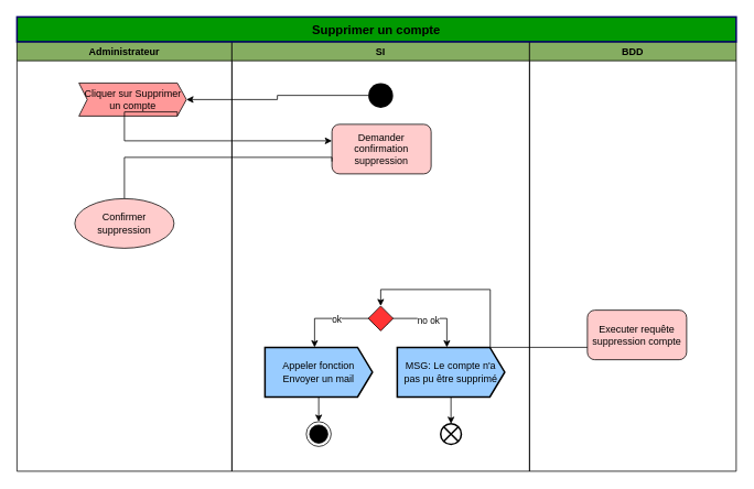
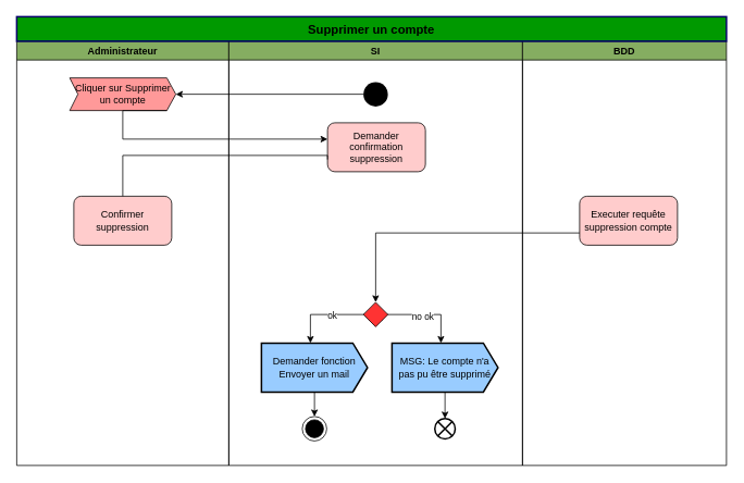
- <mxCell id="3" value="&lt;br&gt;Cliquer sur Supprimer&lt;br&gt;un compte&lt;br&gt;&amp;nbsp;" style="html=1;shadow=0;dashed=0;align=center;verticalAlign=middle;shape=mxgraph.arrows2.arrow;dy=0;dx=11;notch=10;fillColor=#FF9999;" parent="2" vertex="1"><mxGeometry x="75" y="50" width="130" height="40" as="geometry" /></mxCell>
+ <mxCell id="3" value="&lt;br&gt;Cliquer sur Supprimer&lt;br&gt;un compte&lt;br&gt;&amp;nbsp;" style="html=1;shadow=0;dashed=0;align=center;verticalAlign=middle;shape=mxgraph.arrows2.arrow;dy=0;dx=11;notch=10;fillColor=#FF9999;" parent="2" vertex="1"><mxGeometry x="65" y="45" width="130" height="40" as="geometry" /></mxCell>
- <mxCell id="4" value="Confirmer suppression" style="ellipse;whiteSpace=wrap;html=1;fillColor=#FFCCCC;" parent="2" vertex="1"><mxGeometry x="70" y="190" width="120" height="60" as="geometry" /></mxCell>
+ <mxCell id="4" value="Confirmer suppression" style="rounded=1;whiteSpace=wrap;html=1;fillColor=#FFCCCC;" parent="2" vertex="1"><mxGeometry x="70" y="190" width="120" height="60" as="geometry" /></mxCell>
- <mxCell id="20" value="Executer requête suppression compte" style="rounded=1;whiteSpace=wrap;html=1;fillColor=#FFCCCC;" parent="19" vertex="1"><mxGeometry x="70" y="325" width="120" height="60" as="geometry" /></mxCell>
+ <mxCell id="20" value="Executer requête suppression compte" style="rounded=1;whiteSpace=wrap;html=1;fillColor=#FFCCCC;" parent="19" vertex="1"><mxGeometry x="70" y="190" width="120" height="60" as="geometry" /></mxCell>
- <mxCell id="15" value="Appeler fonction Envoyer un mail" style="html=1;shape=mxgraph.sysml.sendSigAct;strokeWidth=2;whiteSpace=wrap;align=center;fillColor=#99CCFF;" parent="5" vertex="1"><mxGeometry x="40" y="370" width="130" height="60" as="geometry" /></mxCell>
+ <mxCell id="15" value="Demander fonction Envoyer un mail" style="html=1;shape=mxgraph.sysml.sendSigAct;strokeWidth=2;whiteSpace=wrap;align=center;fillColor=#99CCFF;" parent="5" vertex="1"><mxGeometry x="40" y="370" width="130" height="60" as="geometry" /></mxCell>
